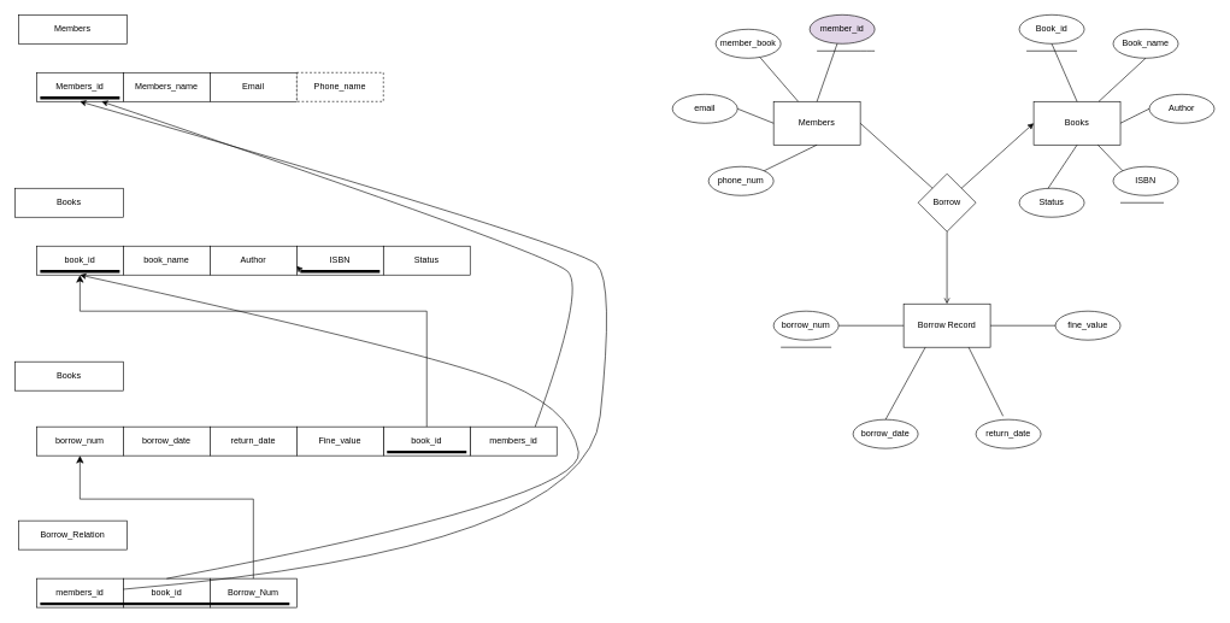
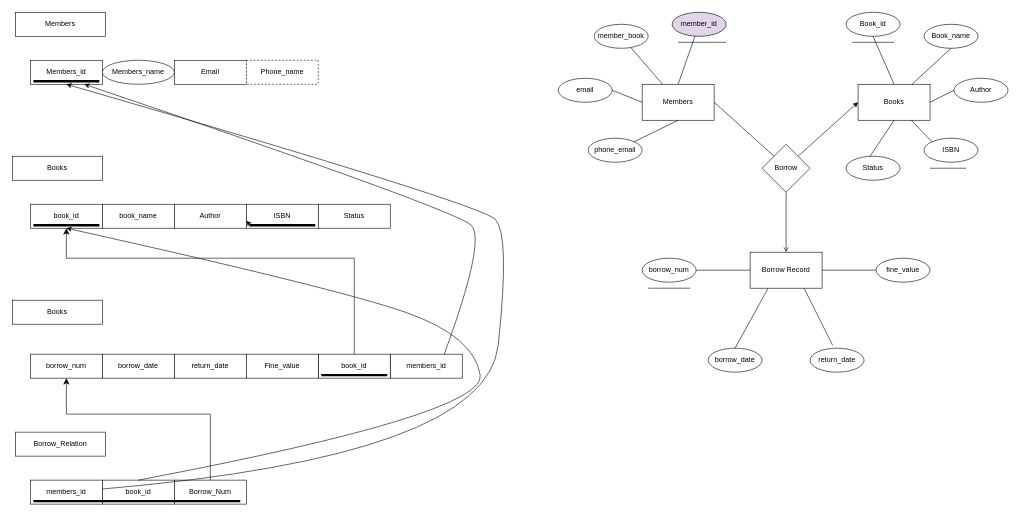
- <mxCell id="40" value="Members_name" style="rounded=0;whiteSpace=wrap;html=1;" parent="1" vertex="1"><mxGeometry x="170" y="100" width="120" height="40" as="geometry" /></mxCell>
+ <mxCell id="40" value="Members_name" style="ellipse;whiteSpace=wrap;html=1;" parent="1" vertex="1"><mxGeometry x="170" y="100" width="120" height="40" as="geometry" /></mxCell>
- <mxCell id="12" value="phone_num" style="ellipse;whiteSpace=wrap;html=1;" parent="1" vertex="1"><mxGeometry x="980" y="230" width="90" height="40" as="geometry" /></mxCell>
+ <mxCell id="12" value="phone_email" style="ellipse;whiteSpace=wrap;html=1;" parent="1" vertex="1"><mxGeometry x="980" y="230" width="90" height="40" as="geometry" /></mxCell>
